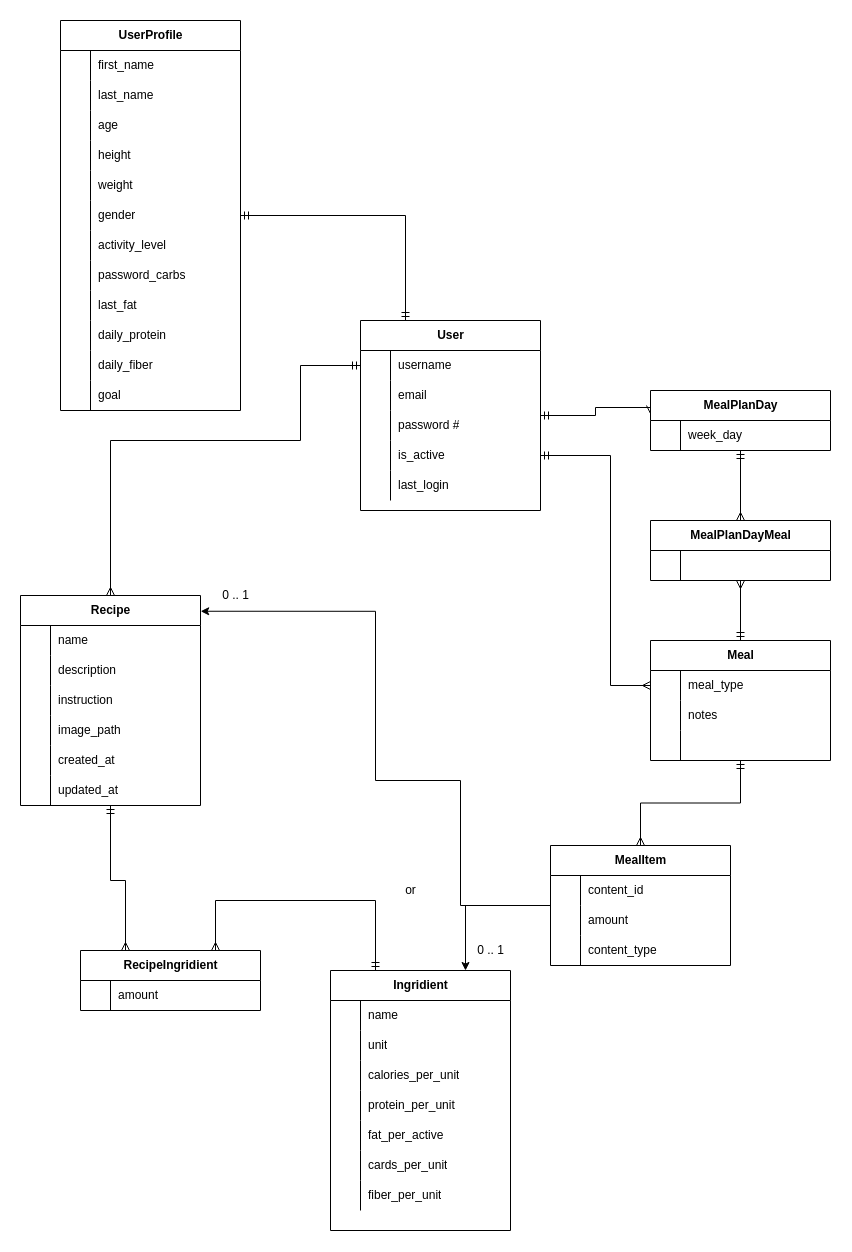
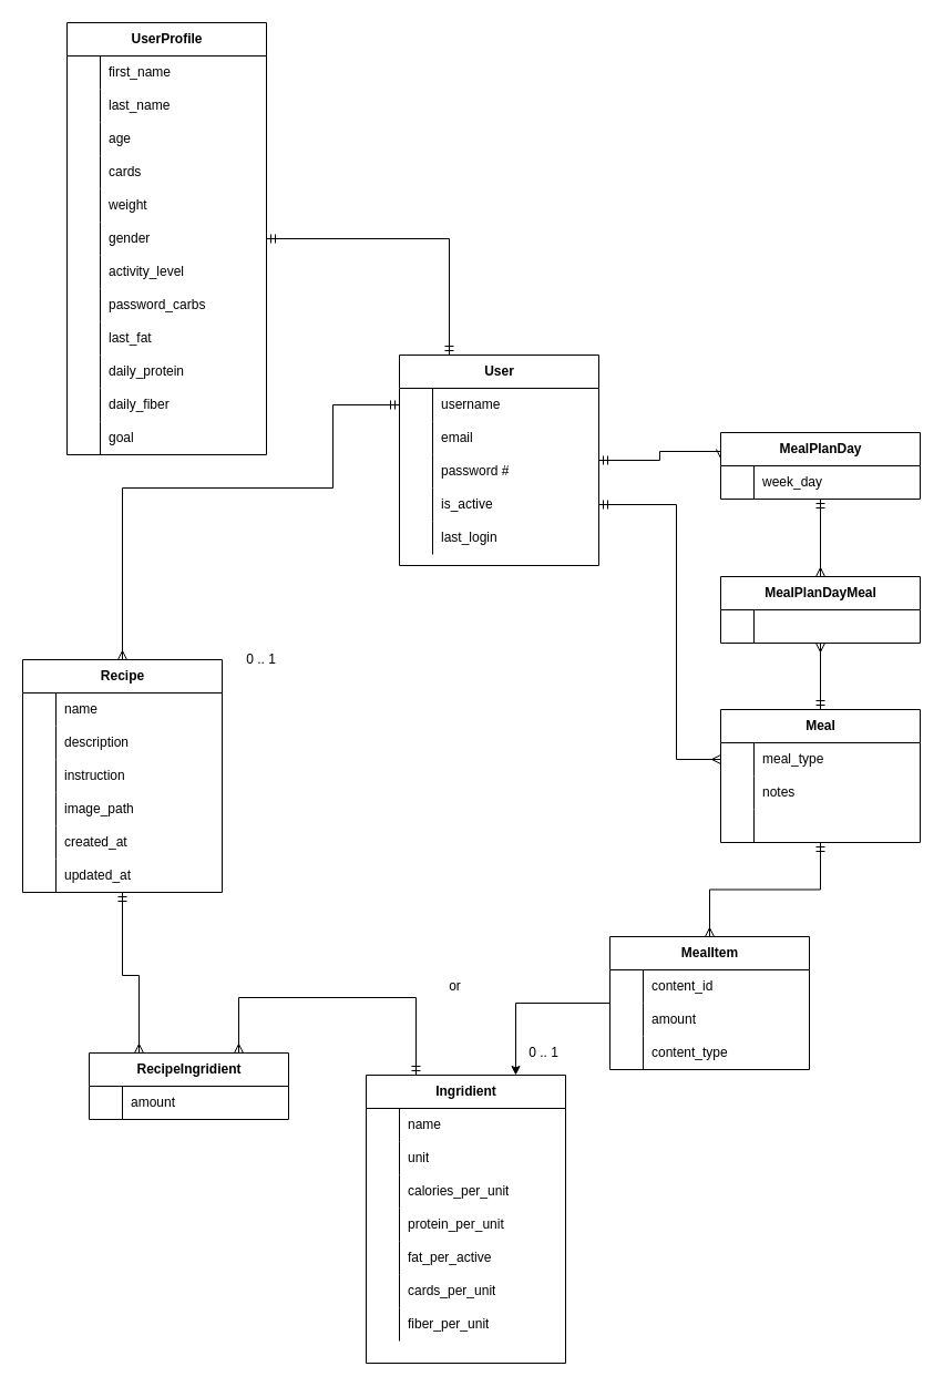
- <mxCell id="43" value="height" style="shape=partialRectangle;connectable=0;fillColor=none;top=0;left=0;bottom=0;right=0;align=left;spacingLeft=6;overflow=hidden;whiteSpace=wrap;html=1;" parent="41" vertex="1"><mxGeometry x="30" width="150" height="30" as="geometry"><mxRectangle width="150" height="30" as="alternateBounds" /></mxGeometry></mxCell>
+ <mxCell id="43" value="cards" style="shape=partialRectangle;connectable=0;fillColor=none;top=0;left=0;bottom=0;right=0;align=left;spacingLeft=6;overflow=hidden;whiteSpace=wrap;html=1;" parent="41" vertex="1"><mxGeometry x="30" width="150" height="30" as="geometry"><mxRectangle width="150" height="30" as="alternateBounds" /></mxGeometry></mxCell>
- <mxCell id="138" style="edgeStyle=orthogonalEdgeStyle;rounded=0;orthogonalLoop=1;jettySize=auto;html=1;entryX=1.001;entryY=0.075;entryDx=0;entryDy=0;entryPerimeter=0;" edge="1" parent="1" source="79" target="90"><mxGeometry relative="1" as="geometry"><Array as="points"><mxPoint x="460" y="905" /><mxPoint x="460" y="780" /><mxPoint x="375" y="780" /><mxPoint x="375" y="611" /></Array></mxGeometry></mxCell>
